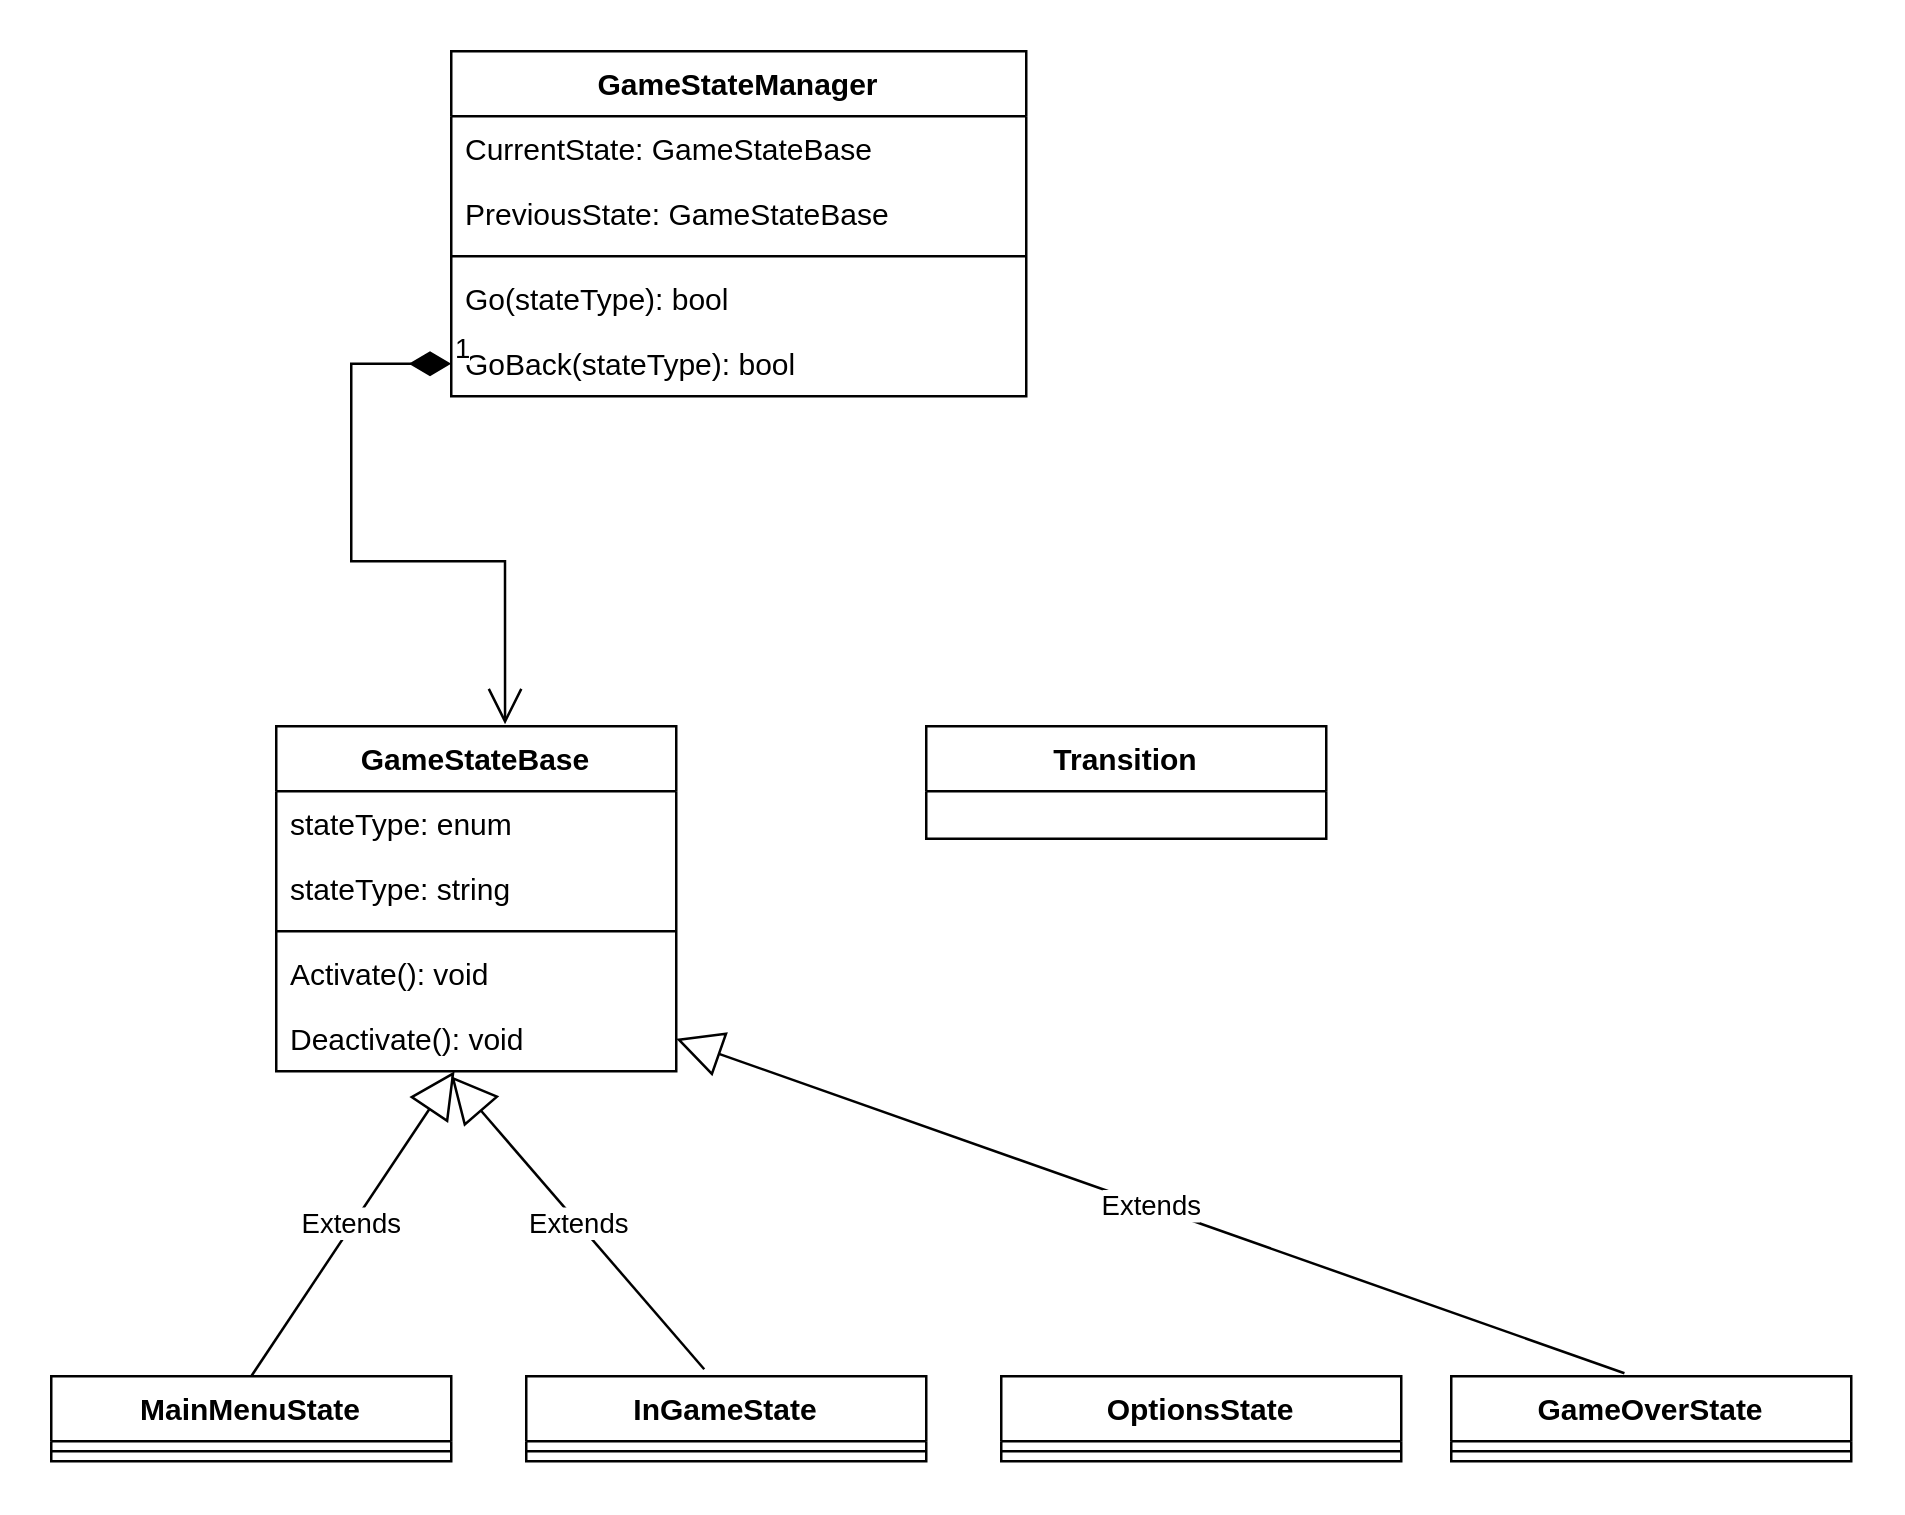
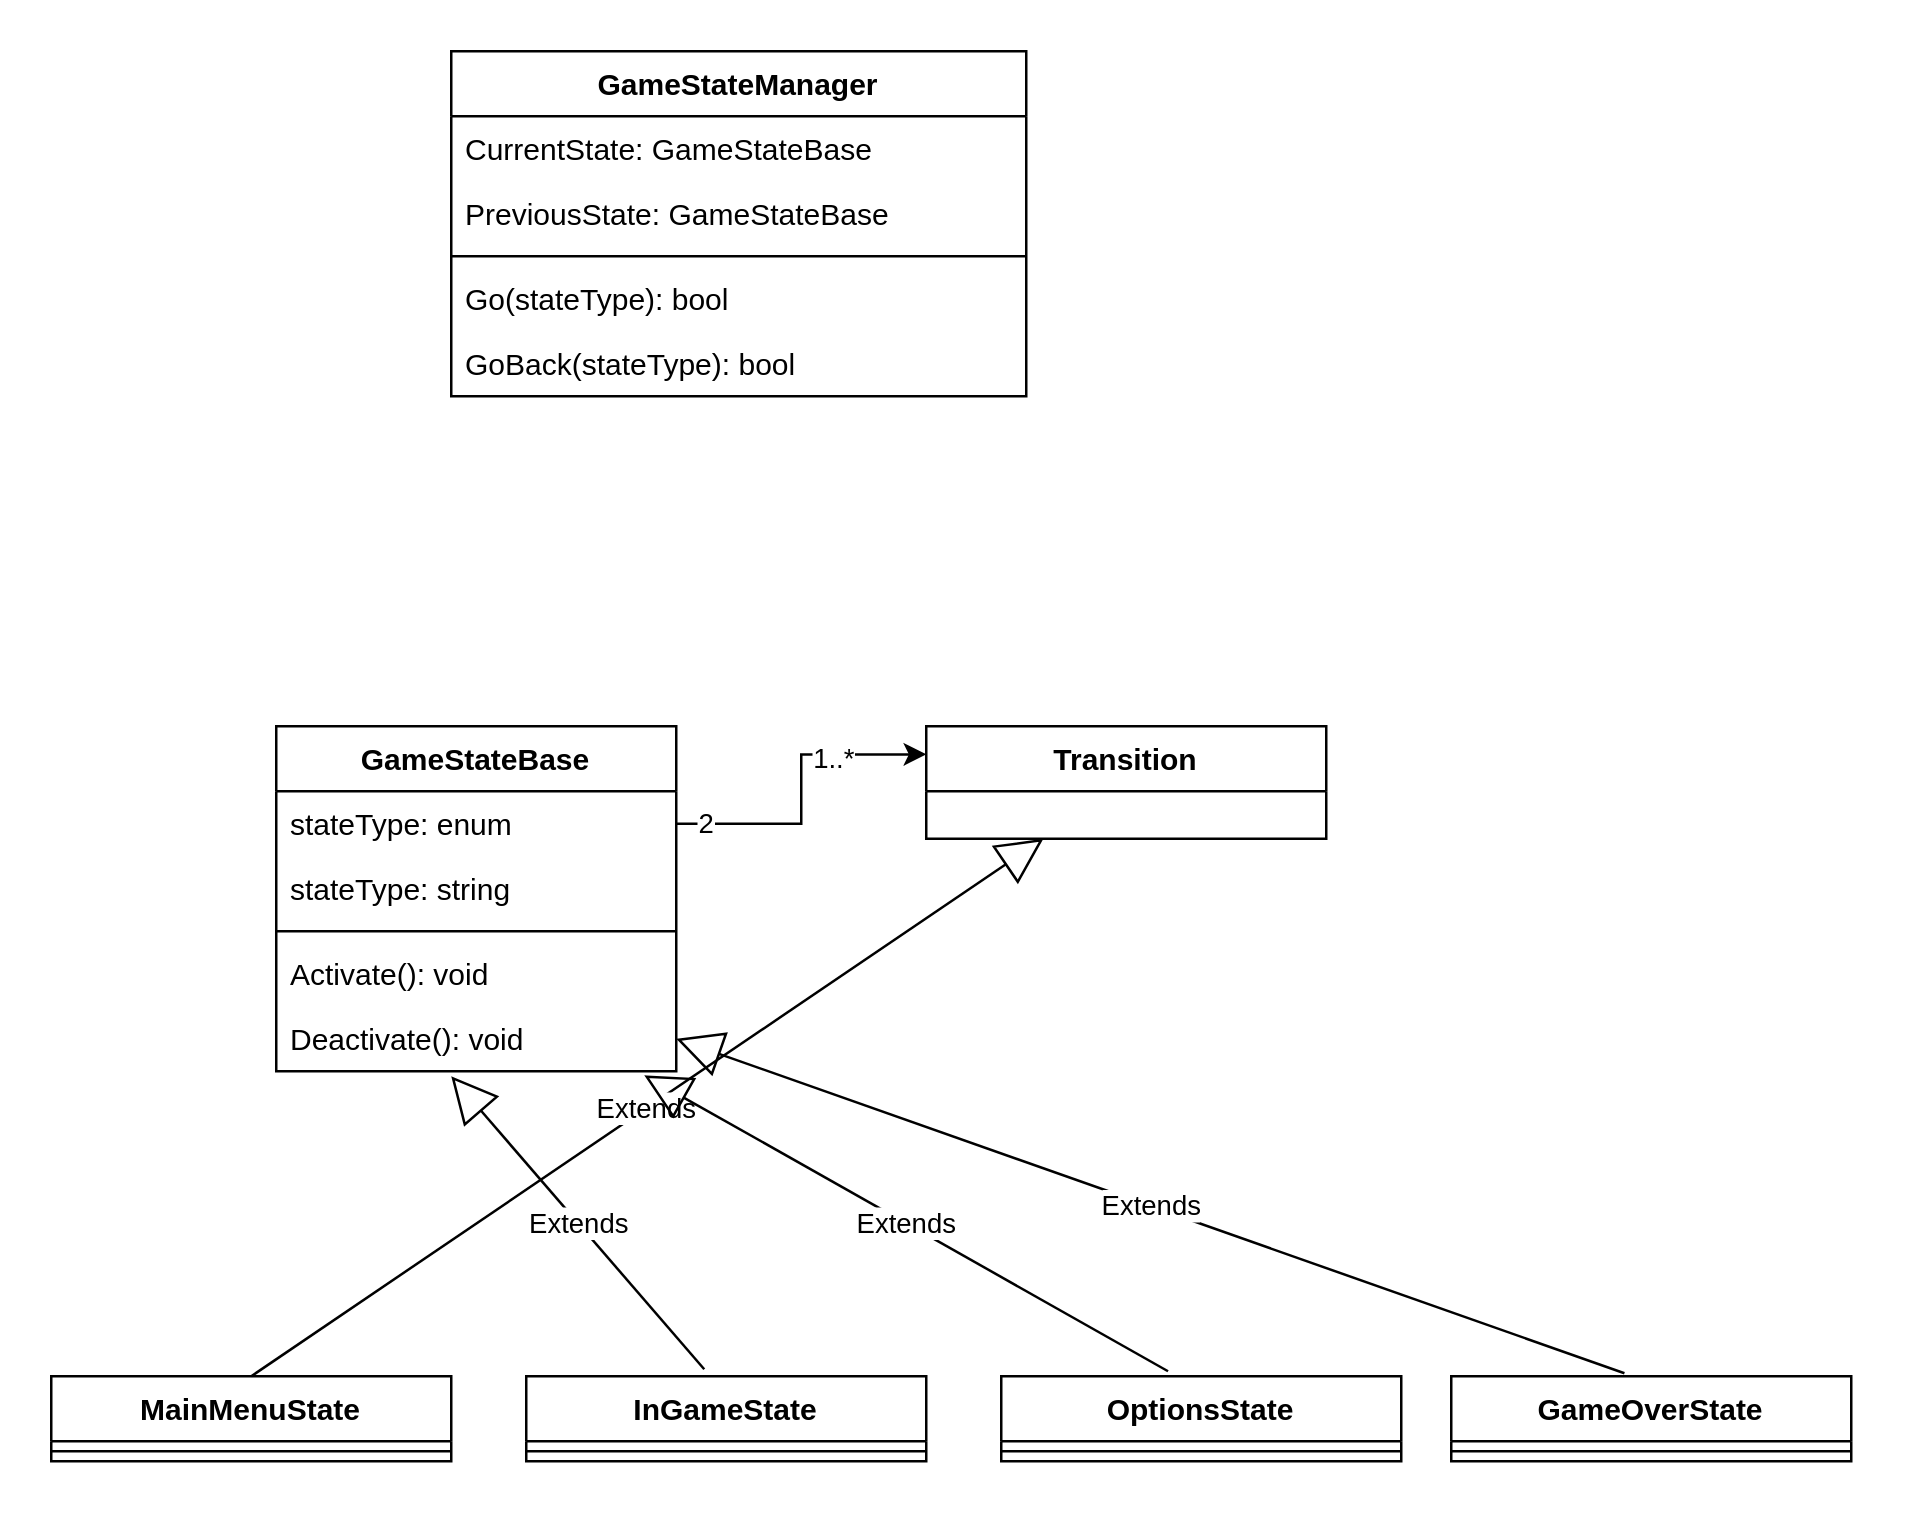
- <mxCell id="30" value="1" style="endArrow=open;html=1;endSize=12;startArrow=diamondThin;startSize=14;startFill=1;edgeStyle=orthogonalEdgeStyle;align=left;verticalAlign=bottom;rounded=0;entryX=0.572;entryY=-0.006;entryDx=0;entryDy=0;entryPerimeter=0;exitX=0;exitY=0.5;exitDx=0;exitDy=0;" edge="1" parent="1" source="29" target="2"><mxGeometry x="-1" y="3" relative="1" as="geometry"><mxPoint x="70" y="230" as="sourcePoint" /><mxPoint x="230" y="230" as="targetPoint" /><Array as="points"><mxPoint x="140" y="145" /><mxPoint x="140" y="224" /><mxPoint x="202" y="224" /></Array></mxGeometry></mxCell>
+ <mxCell id="9" style="edgeStyle=orthogonalEdgeStyle;rounded=0;orthogonalLoop=1;jettySize=auto;html=1;exitX=1;exitY=0.5;exitDx=0;exitDy=0;entryX=0;entryY=0.25;entryDx=0;entryDy=0;" edge="1" parent="1" source="3" target="8"><mxGeometry relative="1" as="geometry" /></mxCell>
+ <mxCell id="10" value="1..*" style="edgeLabel;html=1;align=center;verticalAlign=middle;resizable=0;points=[];" vertex="1" connectable="0" parent="9"><mxGeometry x="0.415" relative="1" as="geometry"><mxPoint y="1" as="offset" /></mxGeometry></mxCell>
+ <mxCell id="11" value="2" style="edgeLabel;html=1;align=center;verticalAlign=middle;resizable=0;points=[];" vertex="1" connectable="0" parent="9"><mxGeometry x="-0.835" y="1" relative="1" as="geometry"><mxPoint as="offset" /></mxGeometry></mxCell>
+ <mxCell id="22" value="Extends" style="endArrow=block;endSize=16;endFill=0;html=1;rounded=0;entryX=0.92;entryY=1.062;entryDx=0;entryDy=0;entryPerimeter=0;exitX=0.417;exitY=-0.059;exitDx=0;exitDy=0;exitPerimeter=0;" edge="1" parent="1" source="18" target="7"><mxGeometry width="160" relative="1" as="geometry"><mxPoint x="470" y="440" as="sourcePoint" /><mxPoint x="630" y="440" as="targetPoint" /></mxGeometry></mxCell>
- <mxCell id="14" value="Extends" style="endArrow=block;endSize=16;endFill=0;html=1;rounded=0;exitX=0.5;exitY=0;exitDx=0;exitDy=0;" edge="1" parent="1" source="12" target="7"><mxGeometry width="160" relative="1" as="geometry"><mxPoint x="70" y="490" as="sourcePoint" /><mxPoint x="230" y="490" as="targetPoint" /></mxGeometry></mxCell>
+ <mxCell id="14" value="Extends" style="endArrow=block;endSize=16;endFill=0;html=1;rounded=0;exitX=0.5;exitY=0;exitDx=0;exitDy=0;" edge="1" parent="1" source="12" target="8"><mxGeometry width="160" relative="1" as="geometry"><mxPoint x="70" y="490" as="sourcePoint" /><mxPoint x="230" y="490" as="targetPoint" /></mxGeometry></mxCell>
